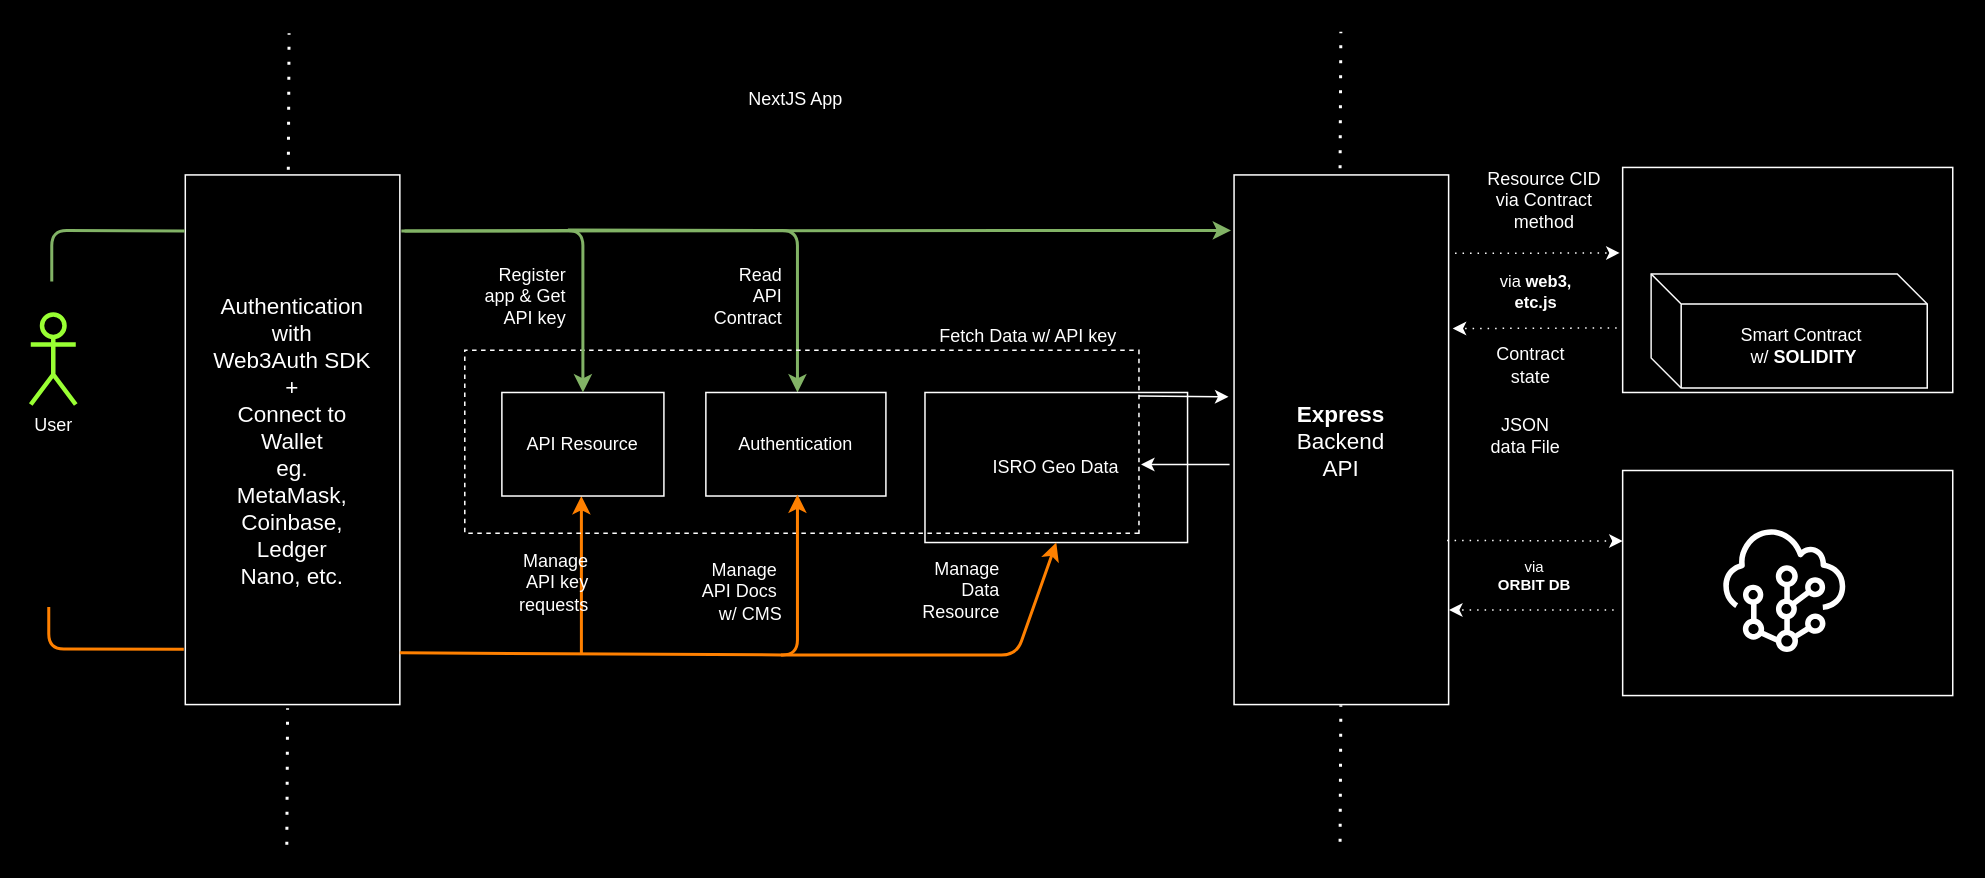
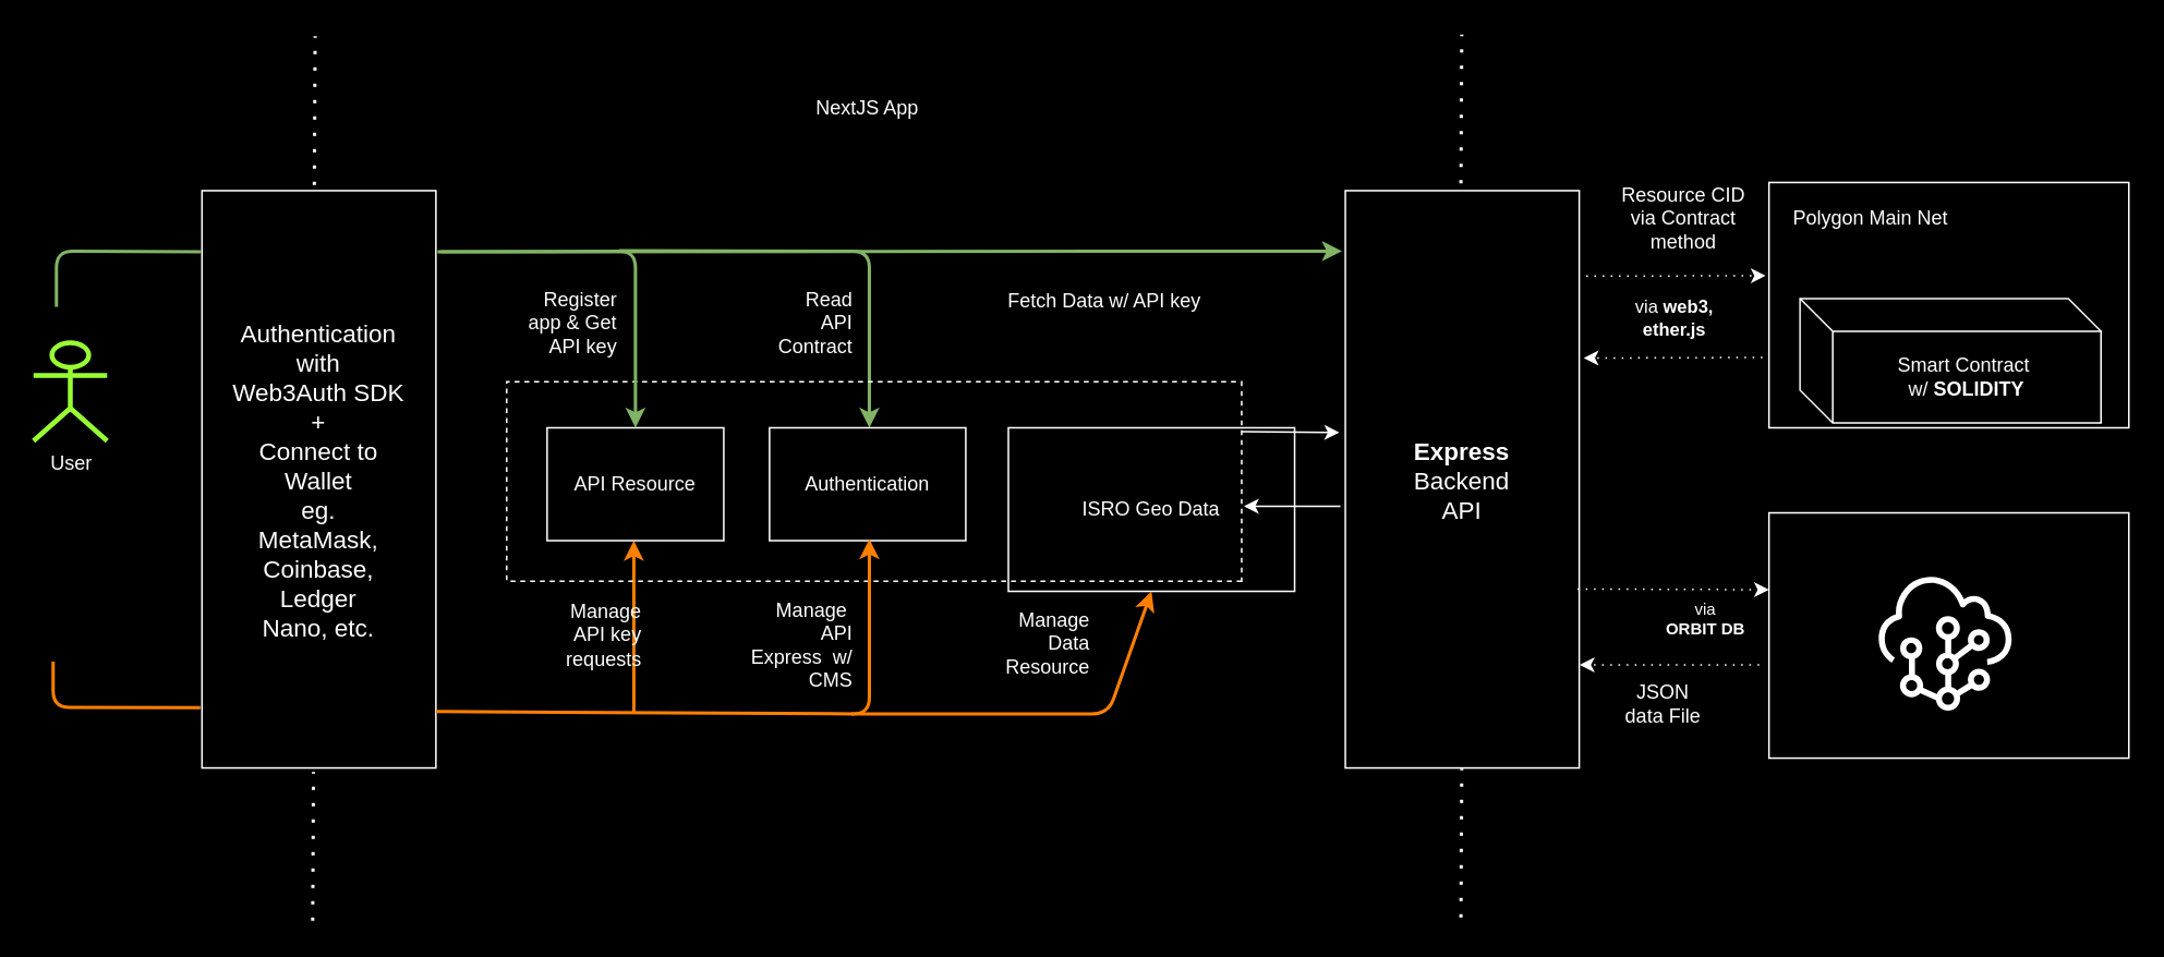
+ <mxCell id="12" value="Polygon Main Net" style="text;html=1;strokeColor=none;fillColor=none;align=left;verticalAlign=middle;whiteSpace=wrap;rounded=0;dashed=1;fontColor=#FFFFFF;" vertex="1" parent="1"><mxGeometry x="1094" y="118" width="120" height="30" as="geometry" /></mxCell>
- <mxCell id="33" value="&lt;font color=&quot;#ffffff&quot; style=&quot;font-size: 11px&quot;&gt;via &lt;b&gt;web3, etc.js&lt;/b&gt;&lt;br style=&quot;font-size: 11px&quot;&gt;&lt;/font&gt;" style="text;html=1;align=center;verticalAlign=middle;whiteSpace=wrap;rounded=0;dashed=1;fontColor=#000000;fontStyle=0;fontSize=11;" vertex="1" parent="1"><mxGeometry x="995" y="179" width="57" height="30" as="geometry" /></mxCell>
+ <mxCell id="33" value="&lt;font color=&quot;#ffffff&quot; style=&quot;font-size: 11px&quot;&gt;via &lt;b&gt;web3, ether.js&lt;/b&gt;&lt;br style=&quot;font-size: 11px&quot;&gt;&lt;/font&gt;" style="text;html=1;align=center;verticalAlign=middle;whiteSpace=wrap;rounded=0;dashed=1;fontColor=#000000;fontStyle=0;fontSize=11;" vertex="1" parent="1"><mxGeometry x="995" y="179" width="57" height="30" as="geometry" /></mxCell>
- <mxCell id="21" value="Fetch Data w/ API key" style="text;html=1;strokeColor=none;fillColor=none;align=right;verticalAlign=middle;whiteSpace=wrap;rounded=0;fontColor=#FFFFFF;" vertex="1" parent="1"><mxGeometry x="610" y="208" width="136" height="32" as="geometry" /></mxCell>
+ <mxCell id="21" value="Fetch Data w/ API key" style="text;html=1;strokeColor=none;fillColor=none;align=right;verticalAlign=middle;whiteSpace=wrap;rounded=0;fontColor=#FFFFFF;" vertex="1" parent="1"><mxGeometry x="600" y="168" width="136" height="32" as="geometry" /></mxCell>
- <mxCell id="10" value="User" style="shape=umlActor;verticalLabelPosition=bottom;verticalAlign=top;html=1;outlineConnect=0;strokeColor=#99FF33;strokeWidth=3;fontColor=#FFFFFF;fillColor=none;" vertex="1" parent="1"><mxGeometry x="20" y="209" width="30" height="60" as="geometry" /></mxCell>
+ <mxCell id="10" value="User" style="shape=umlActor;verticalLabelPosition=bottom;verticalAlign=top;html=1;outlineConnect=0;strokeColor=#99FF33;strokeWidth=3;fontColor=#FFFFFF;fillColor=none;" vertex="1" parent="1"><mxGeometry x="20" y="209" width="45" height="60" as="geometry" /></mxCell>
- <mxCell id="17" value="Contract state" style="text;html=1;strokeColor=none;fillColor=none;align=center;verticalAlign=middle;whiteSpace=wrap;rounded=0;dashed=1;fontColor=#FFFFFF;" vertex="1" parent="1"><mxGeometry x="989.5" y="228" width="60" height="30" as="geometry" /></mxCell>
- <mxCell id="13" value="JSON&lt;br&gt;data File" style="text;html=1;strokeColor=none;fillColor=none;align=center;verticalAlign=middle;whiteSpace=wrap;rounded=0;dashed=1;fontColor=#FFFFFF;" vertex="1" parent="1"><mxGeometry x="991.41" y="275" width="51" height="30" as="geometry" /></mxCell>
+ <mxCell id="13" value="JSON&lt;br&gt;data File" style="text;html=1;strokeColor=none;fillColor=none;align=center;verticalAlign=middle;whiteSpace=wrap;rounded=0;dashed=1;fontColor=#FFFFFF;" vertex="1" parent="1"><mxGeometry x="991.41" y="415" width="51" height="30" as="geometry" /></mxCell>
- <mxCell id="32" value="&lt;span style=&quot;font-weight: normal; font-size: 10px;&quot;&gt;via &lt;br style=&quot;font-size: 10px;&quot;&gt;&lt;/span&gt;&lt;span style=&quot;font-size: 10px;&quot;&gt;ORBIT DB&lt;/span&gt;" style="text;html=1;align=center;verticalAlign=middle;whiteSpace=wrap;rounded=0;dashed=1;fontColor=#FFFFFF;fontStyle=1;fontSize=10;" vertex="1" parent="1"><mxGeometry x="995" y="368" width="55" height="30" as="geometry" /></mxCell>
+ <mxCell id="32" value="&lt;span style=&quot;font-weight: normal; font-size: 10px;&quot;&gt;via &lt;br style=&quot;font-size: 10px;&quot;&gt;&lt;/span&gt;&lt;span style=&quot;font-size: 10px;&quot;&gt;ORBIT DB&lt;/span&gt;" style="text;html=1;align=center;verticalAlign=middle;whiteSpace=wrap;rounded=0;dashed=1;fontColor=#FFFFFF;fontStyle=1;fontSize=10;" vertex="1" parent="1"><mxGeometry x="1015" y="363" width="55" height="30" as="geometry" /></mxCell>
- <mxCell id="23" value="Manage&amp;nbsp; API Docs&amp;nbsp; w/ CMS" style="text;html=1;strokeColor=none;fillColor=none;align=right;verticalAlign=middle;whiteSpace=wrap;rounded=0;fontColor=#FFFFFF;" vertex="1" parent="1"><mxGeometry x="452.5" y="371" width="70" height="45" as="geometry" /></mxCell>
+ <mxCell id="23" value="Manage&amp;nbsp; API Express&amp;nbsp; w/ CMS" style="text;html=1;strokeColor=none;fillColor=none;align=right;verticalAlign=middle;whiteSpace=wrap;rounded=0;fontColor=#FFFFFF;" vertex="1" parent="1"><mxGeometry x="452.5" y="371" width="70" height="45" as="geometry" /></mxCell>
